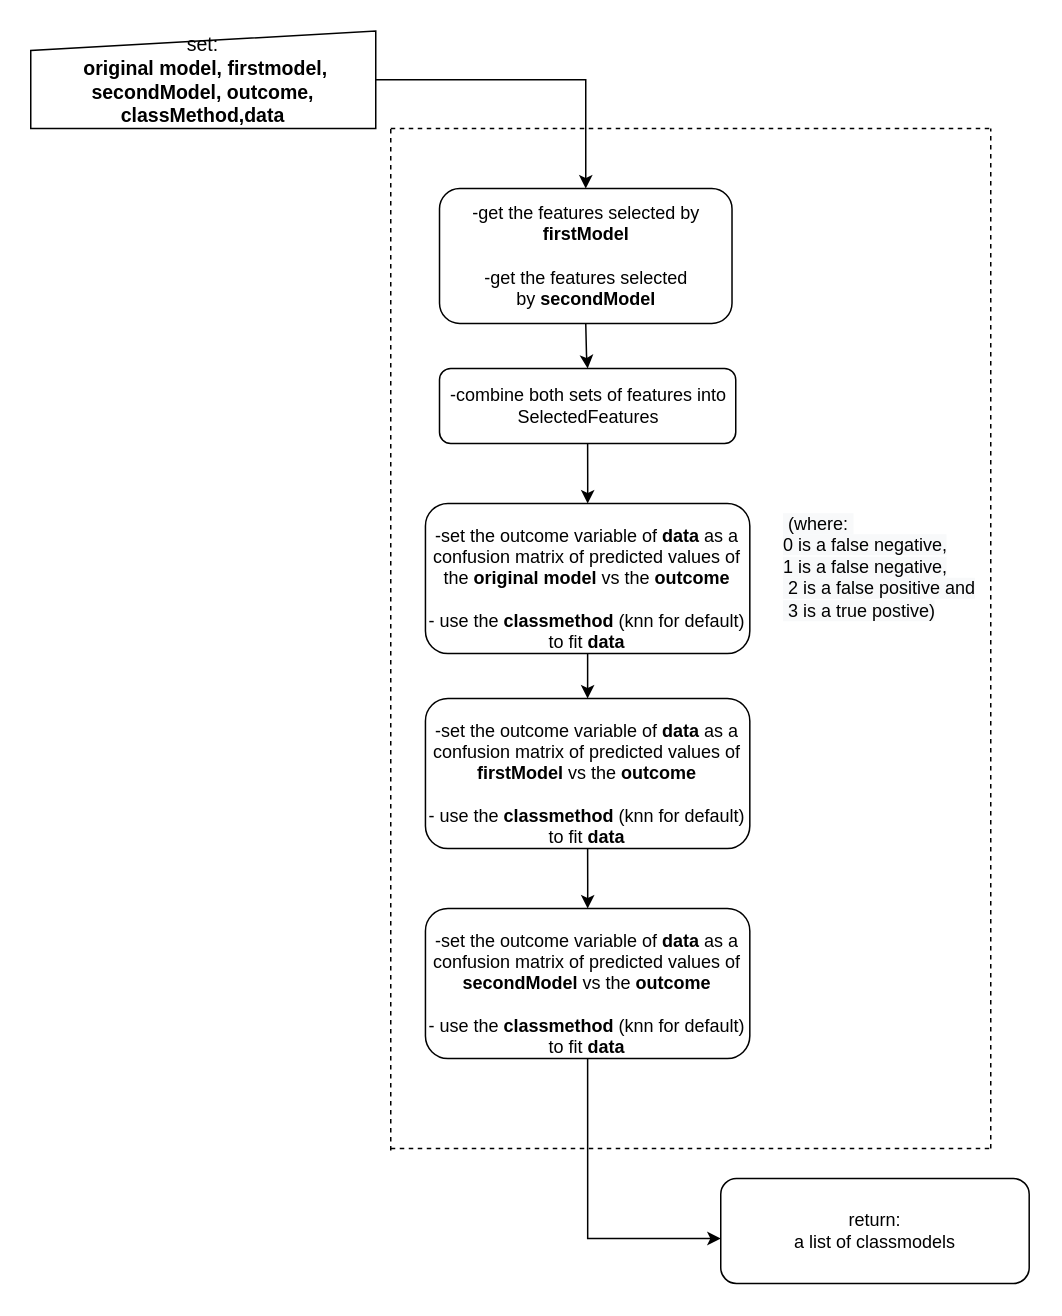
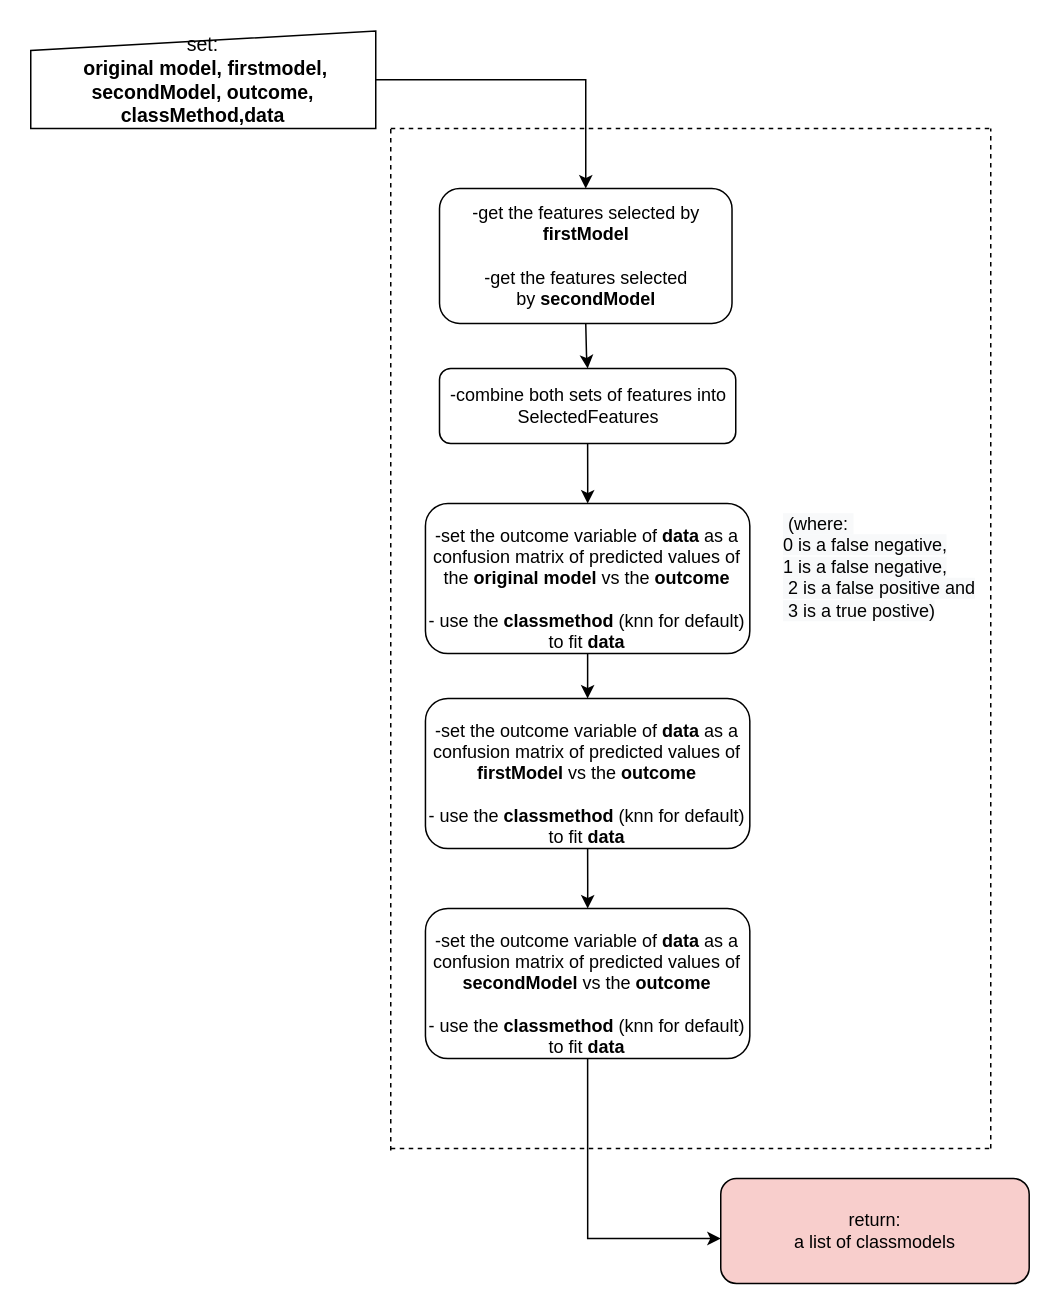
- <mxCell id="19" value="return:&lt;br&gt;a list of classmodels" style="rounded=1;whiteSpace=wrap;html=1;fontSize=12;glass=0;strokeWidth=1;shadow=0;" vertex="1" parent="1"><mxGeometry x="480" y="785" width="205.63" height="70" as="geometry" /></mxCell>
+ <mxCell id="19" value="return:&lt;br&gt;a list of classmodels" style="rounded=1;whiteSpace=wrap;html=1;fontSize=12;glass=0;strokeWidth=1;shadow=0;fillColor=#f8cecc;" vertex="1" parent="1"><mxGeometry x="480" y="785" width="205.63" height="70" as="geometry" /></mxCell>
